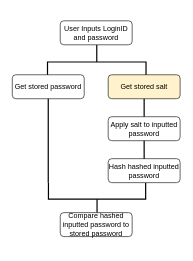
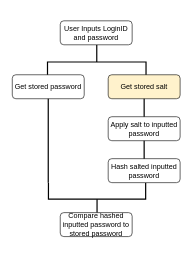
- <mxCell id="10" value="Hash hashed inputted password" style="rounded=1;whiteSpace=wrap;html=1;fontSize=12;glass=0;strokeWidth=1;shadow=0;" vertex="1" parent="1"><mxGeometry x="180" y="264" width="120" height="40" as="geometry" /></mxCell>
+ <mxCell id="10" value="Hash salted inputted password" style="rounded=1;whiteSpace=wrap;html=1;fontSize=12;glass=0;strokeWidth=1;shadow=0;" vertex="1" parent="1"><mxGeometry x="180" y="264" width="120" height="40" as="geometry" /></mxCell>
